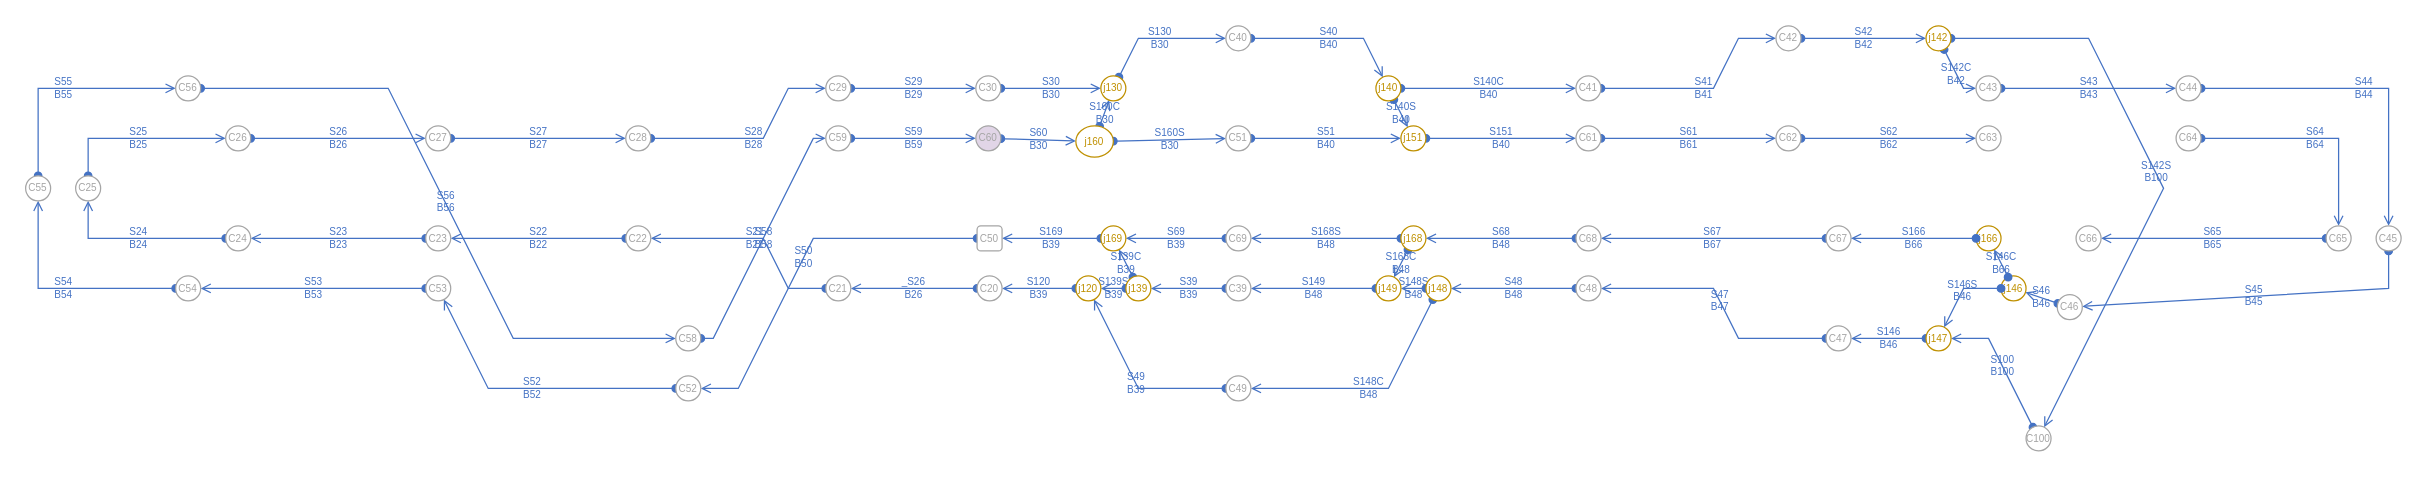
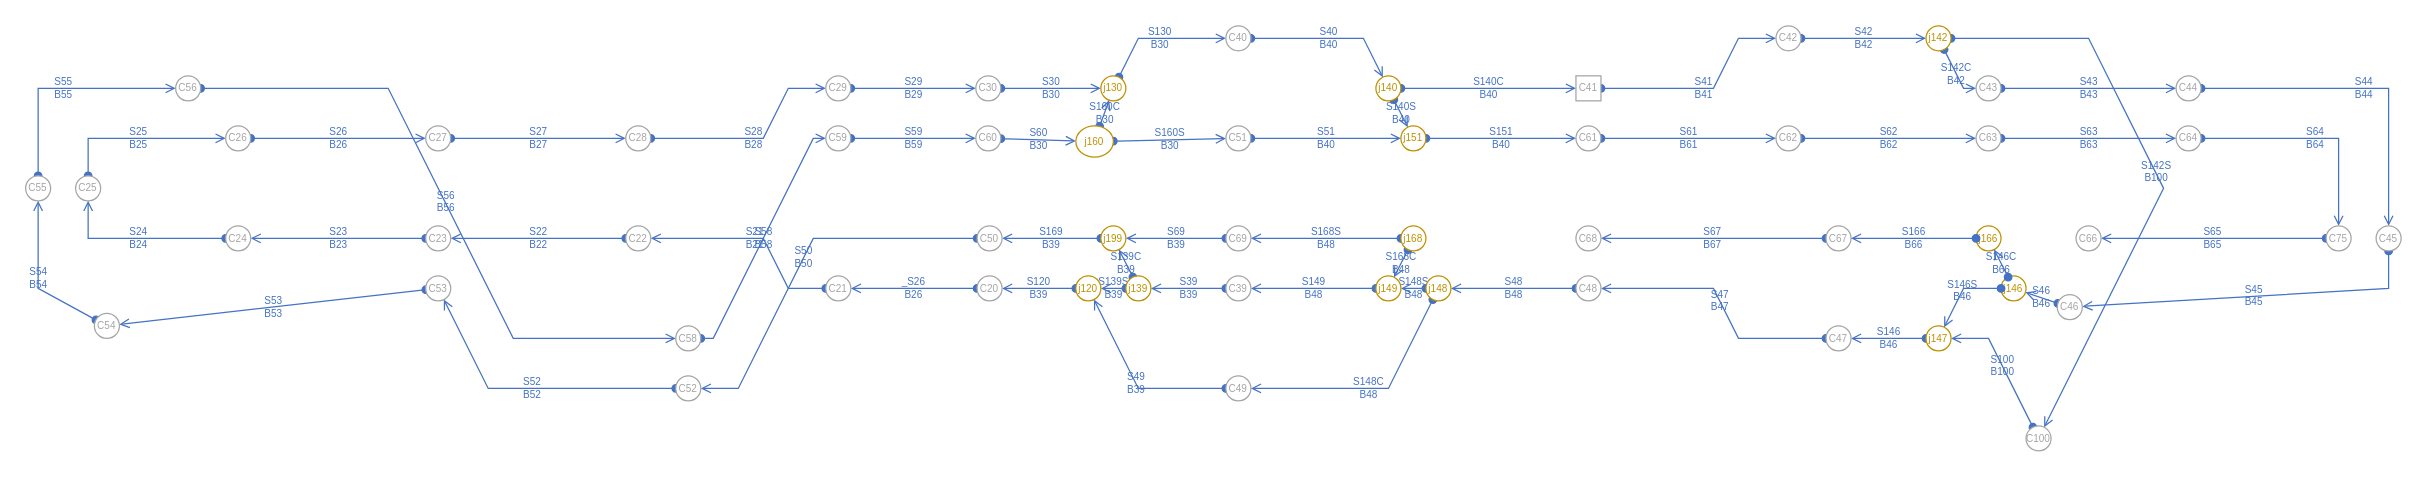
- <mxCell id="70" value="C41" style="ellipse;whiteSpace=wrap;html=1;aspect=fixed;fontSize=8;fontColor=#A5A5A5;strokeColor=#A5A5A5;labelBackgroundColor=none;" parent="1" vertex="1"><mxGeometry x="1260" y="60" width="20" height="20" as="geometry" /></mxCell>
+ <mxCell id="70" value="C41" style="whiteSpace=wrap;html=1;aspect=fixed;fontSize=8;fontColor=#A5A5A5;strokeColor=#A5A5A5;labelBackgroundColor=none;rounded=0;" parent="1" vertex="1"><mxGeometry x="1260" y="60" width="20" height="20" as="geometry" /></mxCell>
- <mxCell id="88" value="C60" style="ellipse;whiteSpace=wrap;html=1;aspect=fixed;fontSize=8;fontColor=#A5A5A5;strokeColor=#A5A5A5;labelBackgroundColor=none;fillColor=#e1d5e7;" parent="1" vertex="1"><mxGeometry x="780" y="100" width="20" height="20" as="geometry" /></mxCell>
+ <mxCell id="88" value="C60" style="ellipse;whiteSpace=wrap;html=1;aspect=fixed;fontSize=8;fontColor=#A5A5A5;strokeColor=#A5A5A5;labelBackgroundColor=none;" parent="1" vertex="1"><mxGeometry x="780" y="100" width="20" height="20" as="geometry" /></mxCell>
+ <mxCell id="47" value="S63&lt;br&gt;B63" style="endArrow=open;html=1;rounded=0;startArrow=oval;startFill=1;endFill=0;fontSize=8;fontColor=#4472C4;strokeColor=#4472C4;labelBackgroundColor=none;" edge="1" parent="1" source="99" target="101"><mxGeometry width="100" height="100" relative="1" as="geometry"><mxPoint x="1530" y="40" as="sourcePoint" /><mxPoint x="1630" y="40" as="targetPoint" /></mxGeometry></mxCell>
- <mxCell id="82" value="C50" style="whiteSpace=wrap;html=1;aspect=fixed;fontSize=8;fontColor=#A5A5A5;strokeColor=#A5A5A5;labelBackgroundColor=none;rounded=1;" parent="1" vertex="1"><mxGeometry x="781" y="180" width="20" height="20" as="geometry" /></mxCell>
+ <mxCell id="82" value="C50" style="ellipse;whiteSpace=wrap;html=1;aspect=fixed;fontSize=8;fontColor=#A5A5A5;strokeColor=#A5A5A5;labelBackgroundColor=none;" parent="1" vertex="1"><mxGeometry x="781" y="180" width="20" height="20" as="geometry" /></mxCell>
- <mxCell id="64" value="j169" style="ellipse;whiteSpace=wrap;html=1;aspect=fixed;fontSize=8;fontColor=#BF9000;strokeColor=#BF9000;labelBackgroundColor=none;" parent="1" vertex="1"><mxGeometry x="880" y="180" width="20" height="20" as="geometry" /></mxCell>
+ <mxCell id="64" value="j199" style="ellipse;whiteSpace=wrap;html=1;aspect=fixed;fontSize=8;fontColor=#BF9000;strokeColor=#BF9000;labelBackgroundColor=none;" parent="1" vertex="1"><mxGeometry x="880" y="180" width="20" height="20" as="geometry" /></mxCell>
- <mxCell id="18" value="S68&lt;br&gt;B48" style="endArrow=open;html=1;rounded=0;startArrow=oval;startFill=1;endFill=0;fontSize=8;fontColor=#4472C4;strokeColor=#4472C4;labelBackgroundColor=none;" edge="1" parent="1" source="72" target="108"><mxGeometry x="0.007" width="100" height="100" relative="1" as="geometry"><mxPoint x="1300.033" y="180.815" as="sourcePoint" /><mxPoint x="1160" y="190" as="targetPoint" /><mxPoint as="offset" /></mxGeometry></mxCell>
- <mxCell id="71" value="C65" style="ellipse;whiteSpace=wrap;html=1;aspect=fixed;fontSize=8;fontColor=#A5A5A5;strokeColor=#A5A5A5;labelBackgroundColor=none;" parent="1" vertex="1"><mxGeometry x="1860" y="180" width="20" height="20" as="geometry" /></mxCell>
+ <mxCell id="71" value="C75" style="ellipse;whiteSpace=wrap;html=1;aspect=fixed;fontSize=8;fontColor=#A5A5A5;strokeColor=#A5A5A5;labelBackgroundColor=none;" parent="1" vertex="1"><mxGeometry x="1860" y="180" width="20" height="20" as="geometry" /></mxCell>
- <mxCell id="80" value="C54" style="ellipse;whiteSpace=wrap;html=1;aspect=fixed;fontSize=8;fontColor=#A5A5A5;strokeColor=#A5A5A5;labelBackgroundColor=none;" parent="1" vertex="1"><mxGeometry x="140" y="220" width="20" height="20" as="geometry" /></mxCell>
+ <mxCell id="80" value="C54" style="ellipse;whiteSpace=wrap;html=1;aspect=fixed;fontSize=8;fontColor=#A5A5A5;strokeColor=#A5A5A5;labelBackgroundColor=none;" parent="1" vertex="1"><mxGeometry x="75" y="250" width="20" height="20" as="geometry" /></mxCell>
